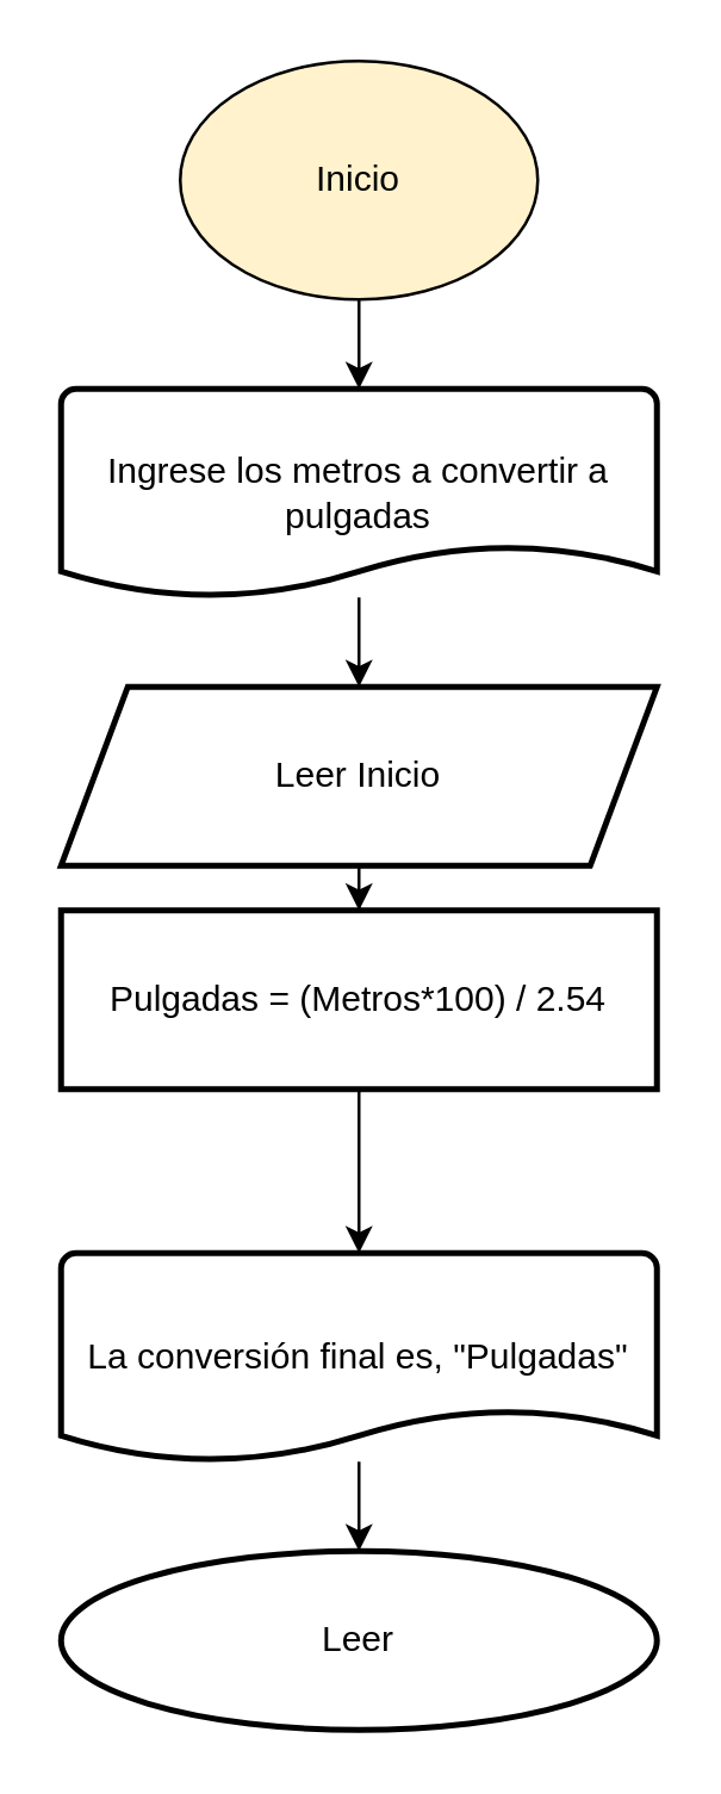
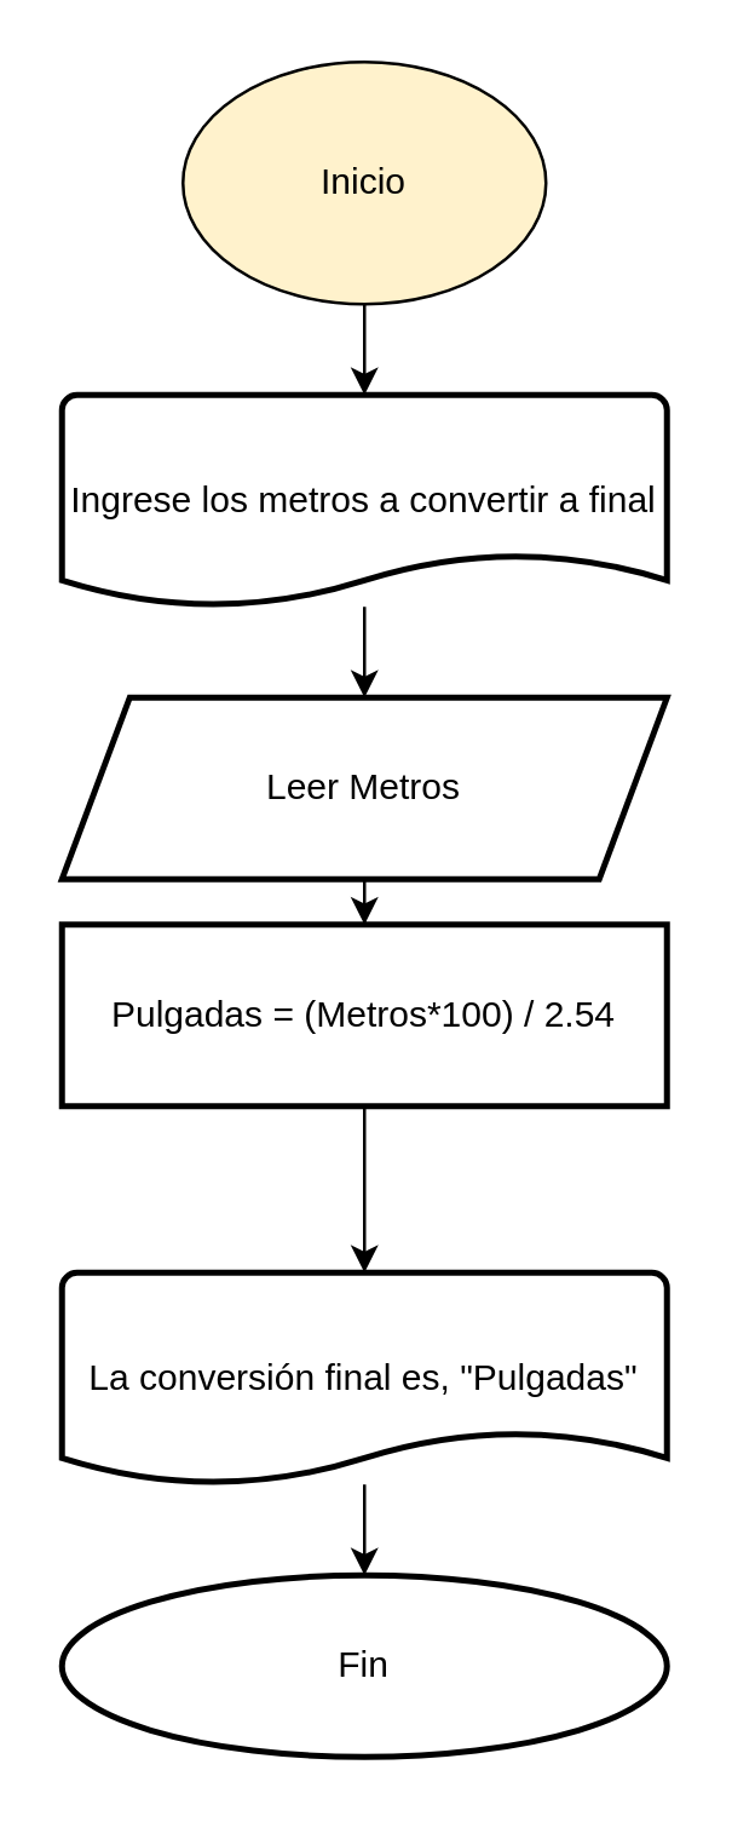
- <mxCell id="5" value="Ingrese los metros a convertir a pulgadas" style="strokeWidth=2;html=1;shape=mxgraph.flowchart.document2;whiteSpace=wrap;size=0.25;" vertex="1" parent="1"><mxGeometry x="20" y="130" width="200" height="70" as="geometry" /></mxCell>
+ <mxCell id="5" value="Ingrese los metros a convertir a final" style="strokeWidth=2;html=1;shape=mxgraph.flowchart.document2;whiteSpace=wrap;size=0.25;" vertex="1" parent="1"><mxGeometry x="20" y="130" width="200" height="70" as="geometry" /></mxCell>
- <mxCell id="7" value="Leer Inicio" style="shape=parallelogram;html=1;strokeWidth=2;perimeter=parallelogramPerimeter;whiteSpace=wrap;rounded=1;arcSize=0;size=0.112;" vertex="1" parent="1"><mxGeometry x="20" y="230" width="200" height="60" as="geometry" /></mxCell>
+ <mxCell id="7" value="Leer Metros" style="shape=parallelogram;html=1;strokeWidth=2;perimeter=parallelogramPerimeter;whiteSpace=wrap;rounded=1;arcSize=0;size=0.112;" vertex="1" parent="1"><mxGeometry x="20" y="230" width="200" height="60" as="geometry" /></mxCell>
- <mxCell id="12" value="Leer" style="strokeWidth=2;html=1;shape=mxgraph.flowchart.start_1;whiteSpace=wrap;" vertex="1" parent="1"><mxGeometry x="20" y="520" width="200" height="60" as="geometry" /></mxCell>
+ <mxCell id="12" value="Fin" style="strokeWidth=2;html=1;shape=mxgraph.flowchart.start_1;whiteSpace=wrap;" vertex="1" parent="1"><mxGeometry x="20" y="520" width="200" height="60" as="geometry" /></mxCell>
